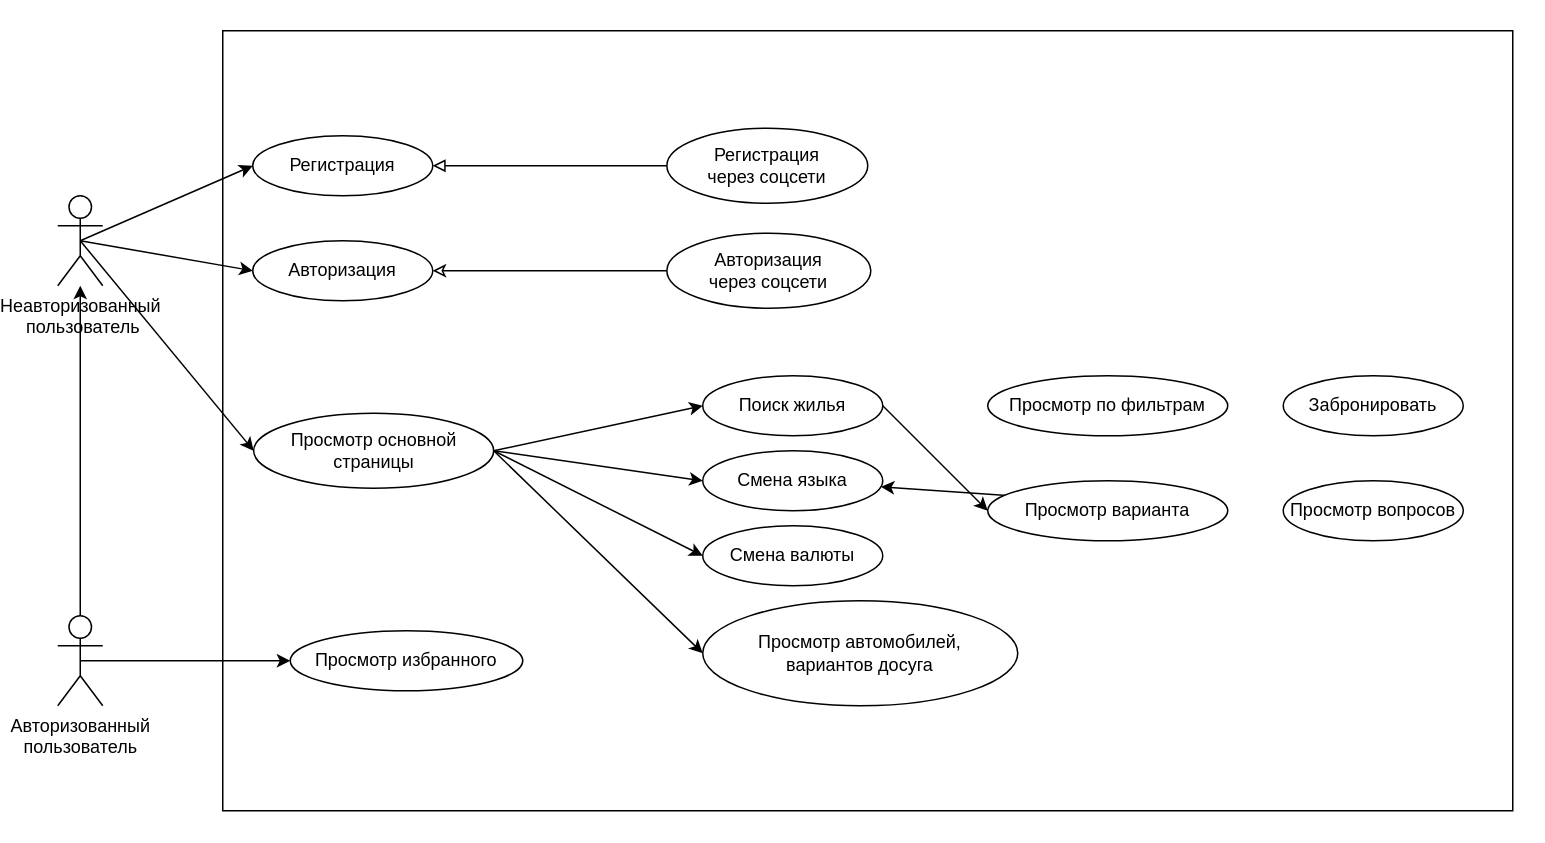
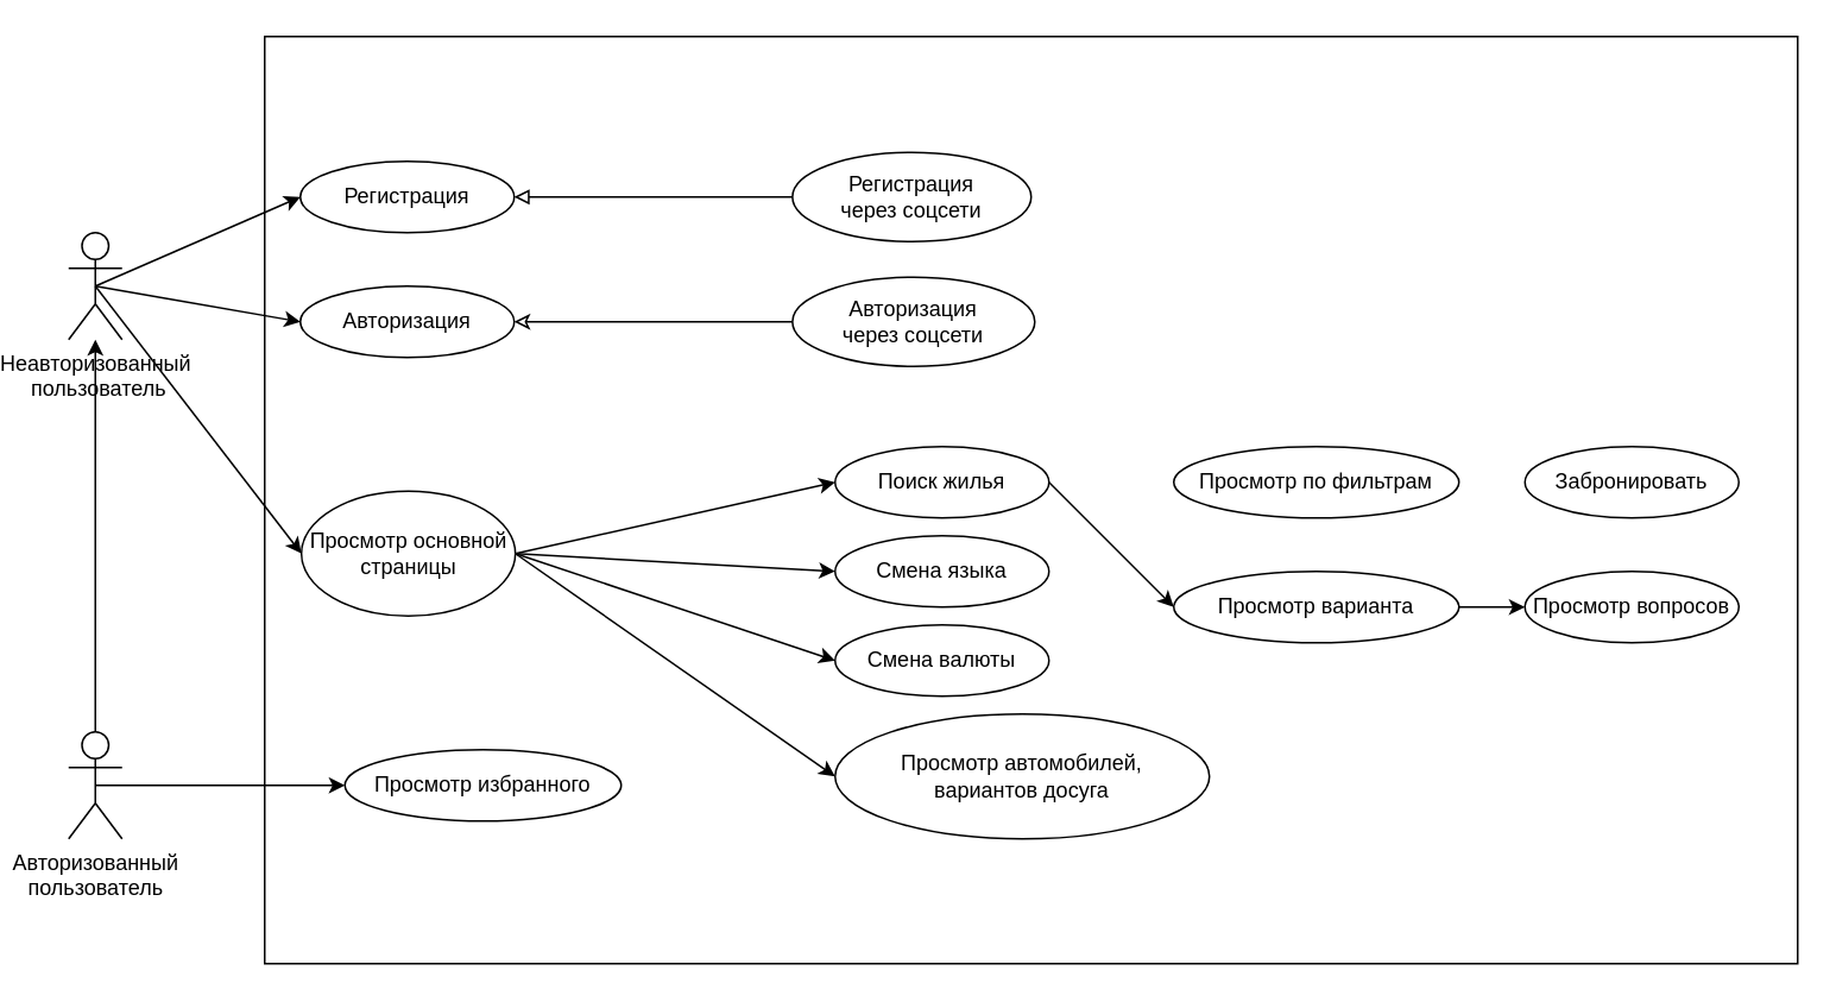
- <mxCell id="16" value="Просмотр основной страницы" style="ellipse;whiteSpace=wrap;html=1;" parent="1" vertex="1"><mxGeometry x="150.61" y="275" width="160" height="50" as="geometry" /></mxCell>
+ <mxCell id="16" value="Просмотр основной страницы" style="ellipse;whiteSpace=wrap;html=1;" parent="1" vertex="1"><mxGeometry x="150.61" y="275" width="120" height="70" as="geometry" /></mxCell>
- <mxCell id="28" style="edgeStyle=none;rounded=0;orthogonalLoop=1;jettySize=auto;html=1;exitX=1;exitY=0.5;exitDx=0;exitDy=0;startArrow=none;startFill=0;endArrow=classic;endFill=1;" parent="1" source="29" target="25" edge="1"><mxGeometry relative="1" as="geometry" /></mxCell>
+ <mxCell id="28" style="edgeStyle=none;rounded=0;orthogonalLoop=1;jettySize=auto;html=1;exitX=1;exitY=0.5;exitDx=0;exitDy=0;entryX=0;entryY=0.5;entryDx=0;entryDy=0;startArrow=none;startFill=0;endArrow=classic;endFill=1;" parent="1" source="29" target="31" edge="1"><mxGeometry relative="1" as="geometry" /></mxCell>
